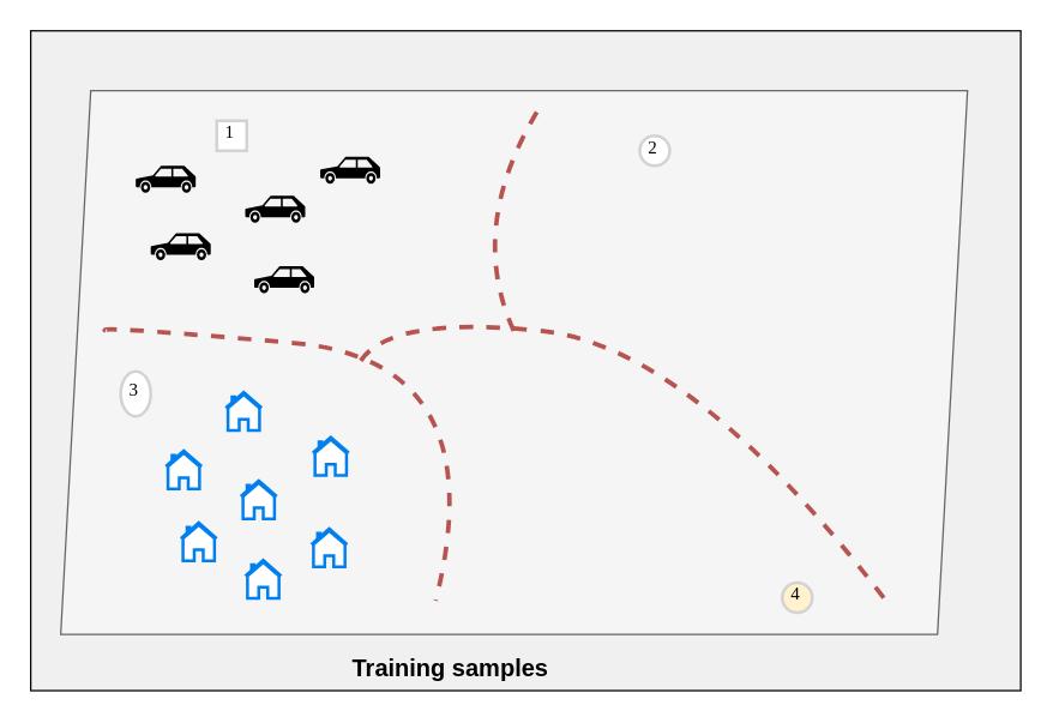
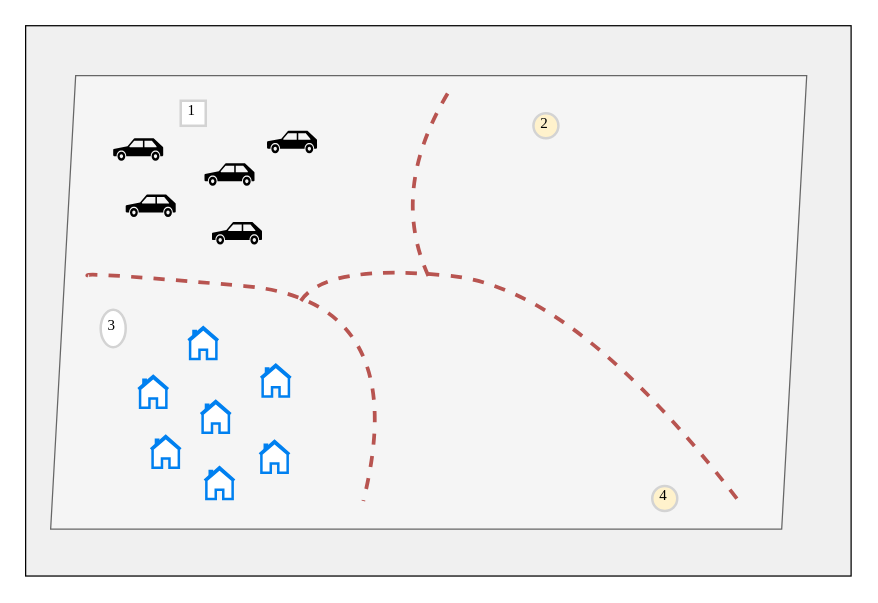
- <mxCell id="17" value="2" style="ellipse;whiteSpace=wrap;html=1;aspect=fixed;strokeWidth=2;fontFamily=Tahoma;spacingBottom=4;spacingRight=2;strokeColor=#d3d3d3;" parent="3" vertex="1"><mxGeometry x="386" y="30" width="20" height="20" as="geometry" /></mxCell>
+ <mxCell id="17" value="2" style="ellipse;whiteSpace=wrap;html=1;aspect=fixed;strokeWidth=2;fontFamily=Tahoma;spacingBottom=4;spacingRight=2;strokeColor=#d3d3d3;fillColor=#fff2cc;" parent="3" vertex="1"><mxGeometry x="386" y="30" width="20" height="20" as="geometry" /></mxCell>
- <mxCell id="20" value="&lt;b&gt;Training samples&lt;/b&gt;" style="text;html=1;strokeColor=none;fillColor=none;align=center;verticalAlign=middle;whiteSpace=wrap;rounded=0;fontSize=16;" parent="1" vertex="1"><mxGeometry x="210" y="430" width="180" height="30" as="geometry" /></mxCell>
